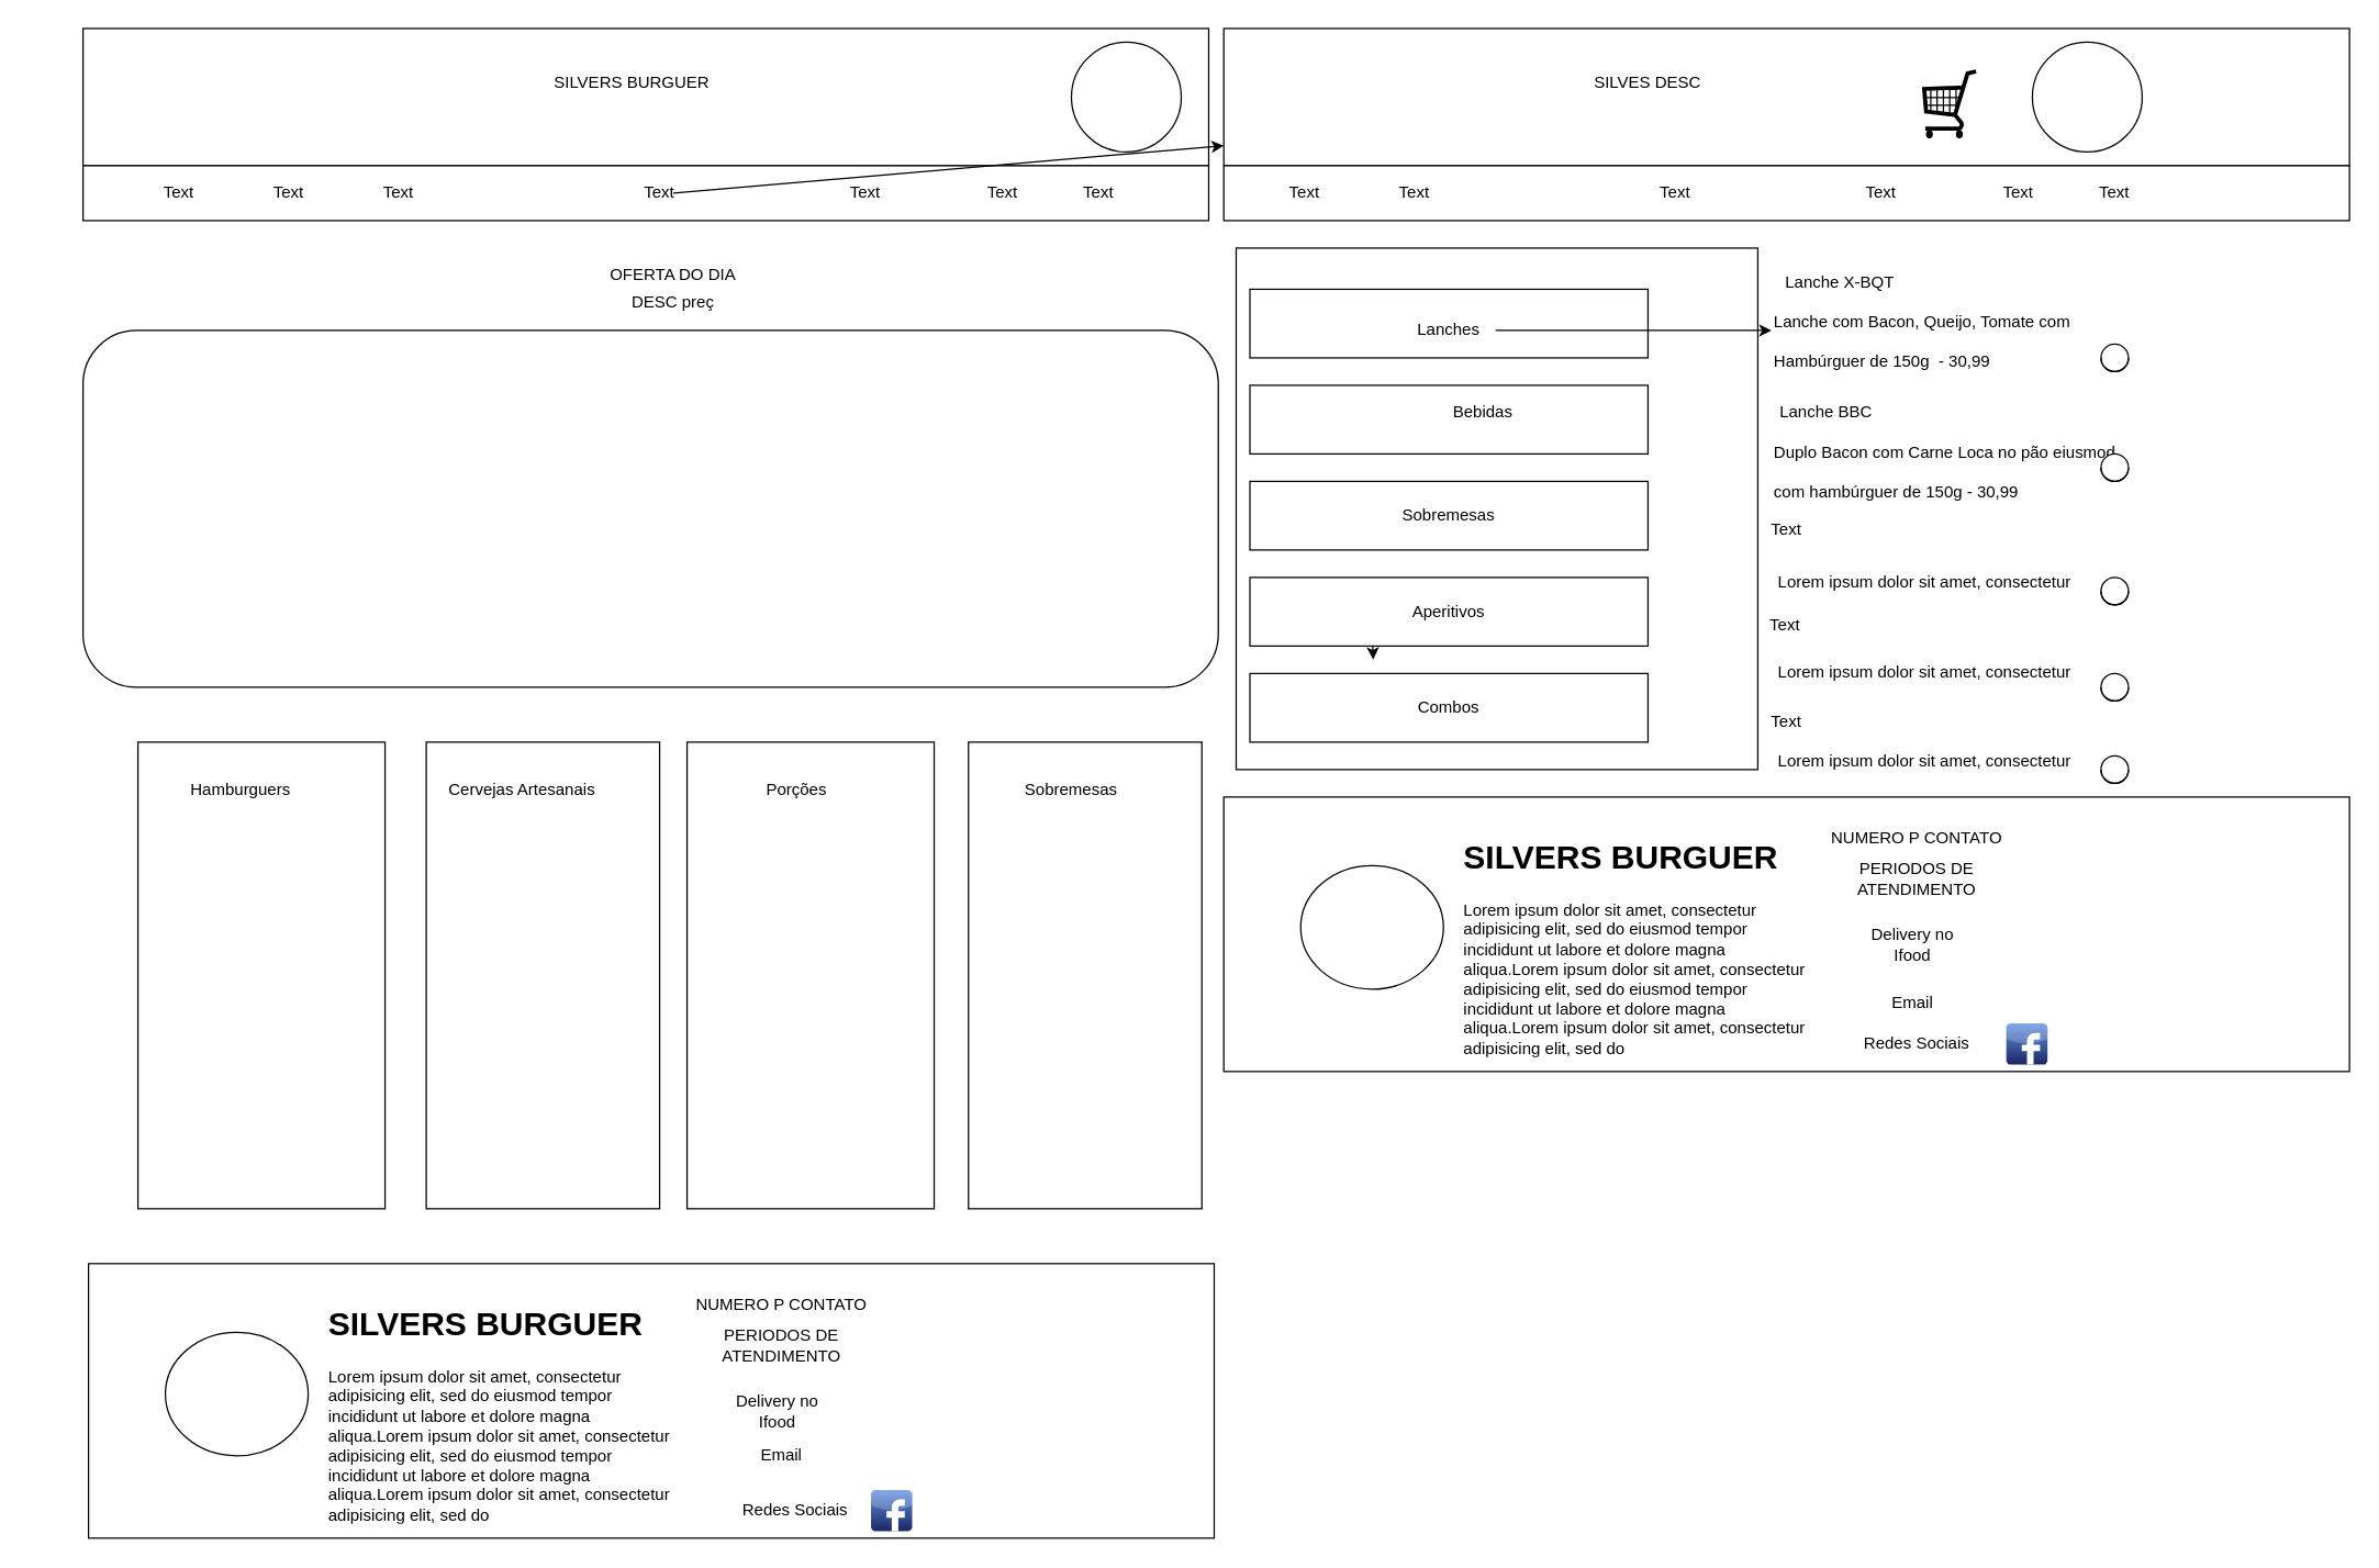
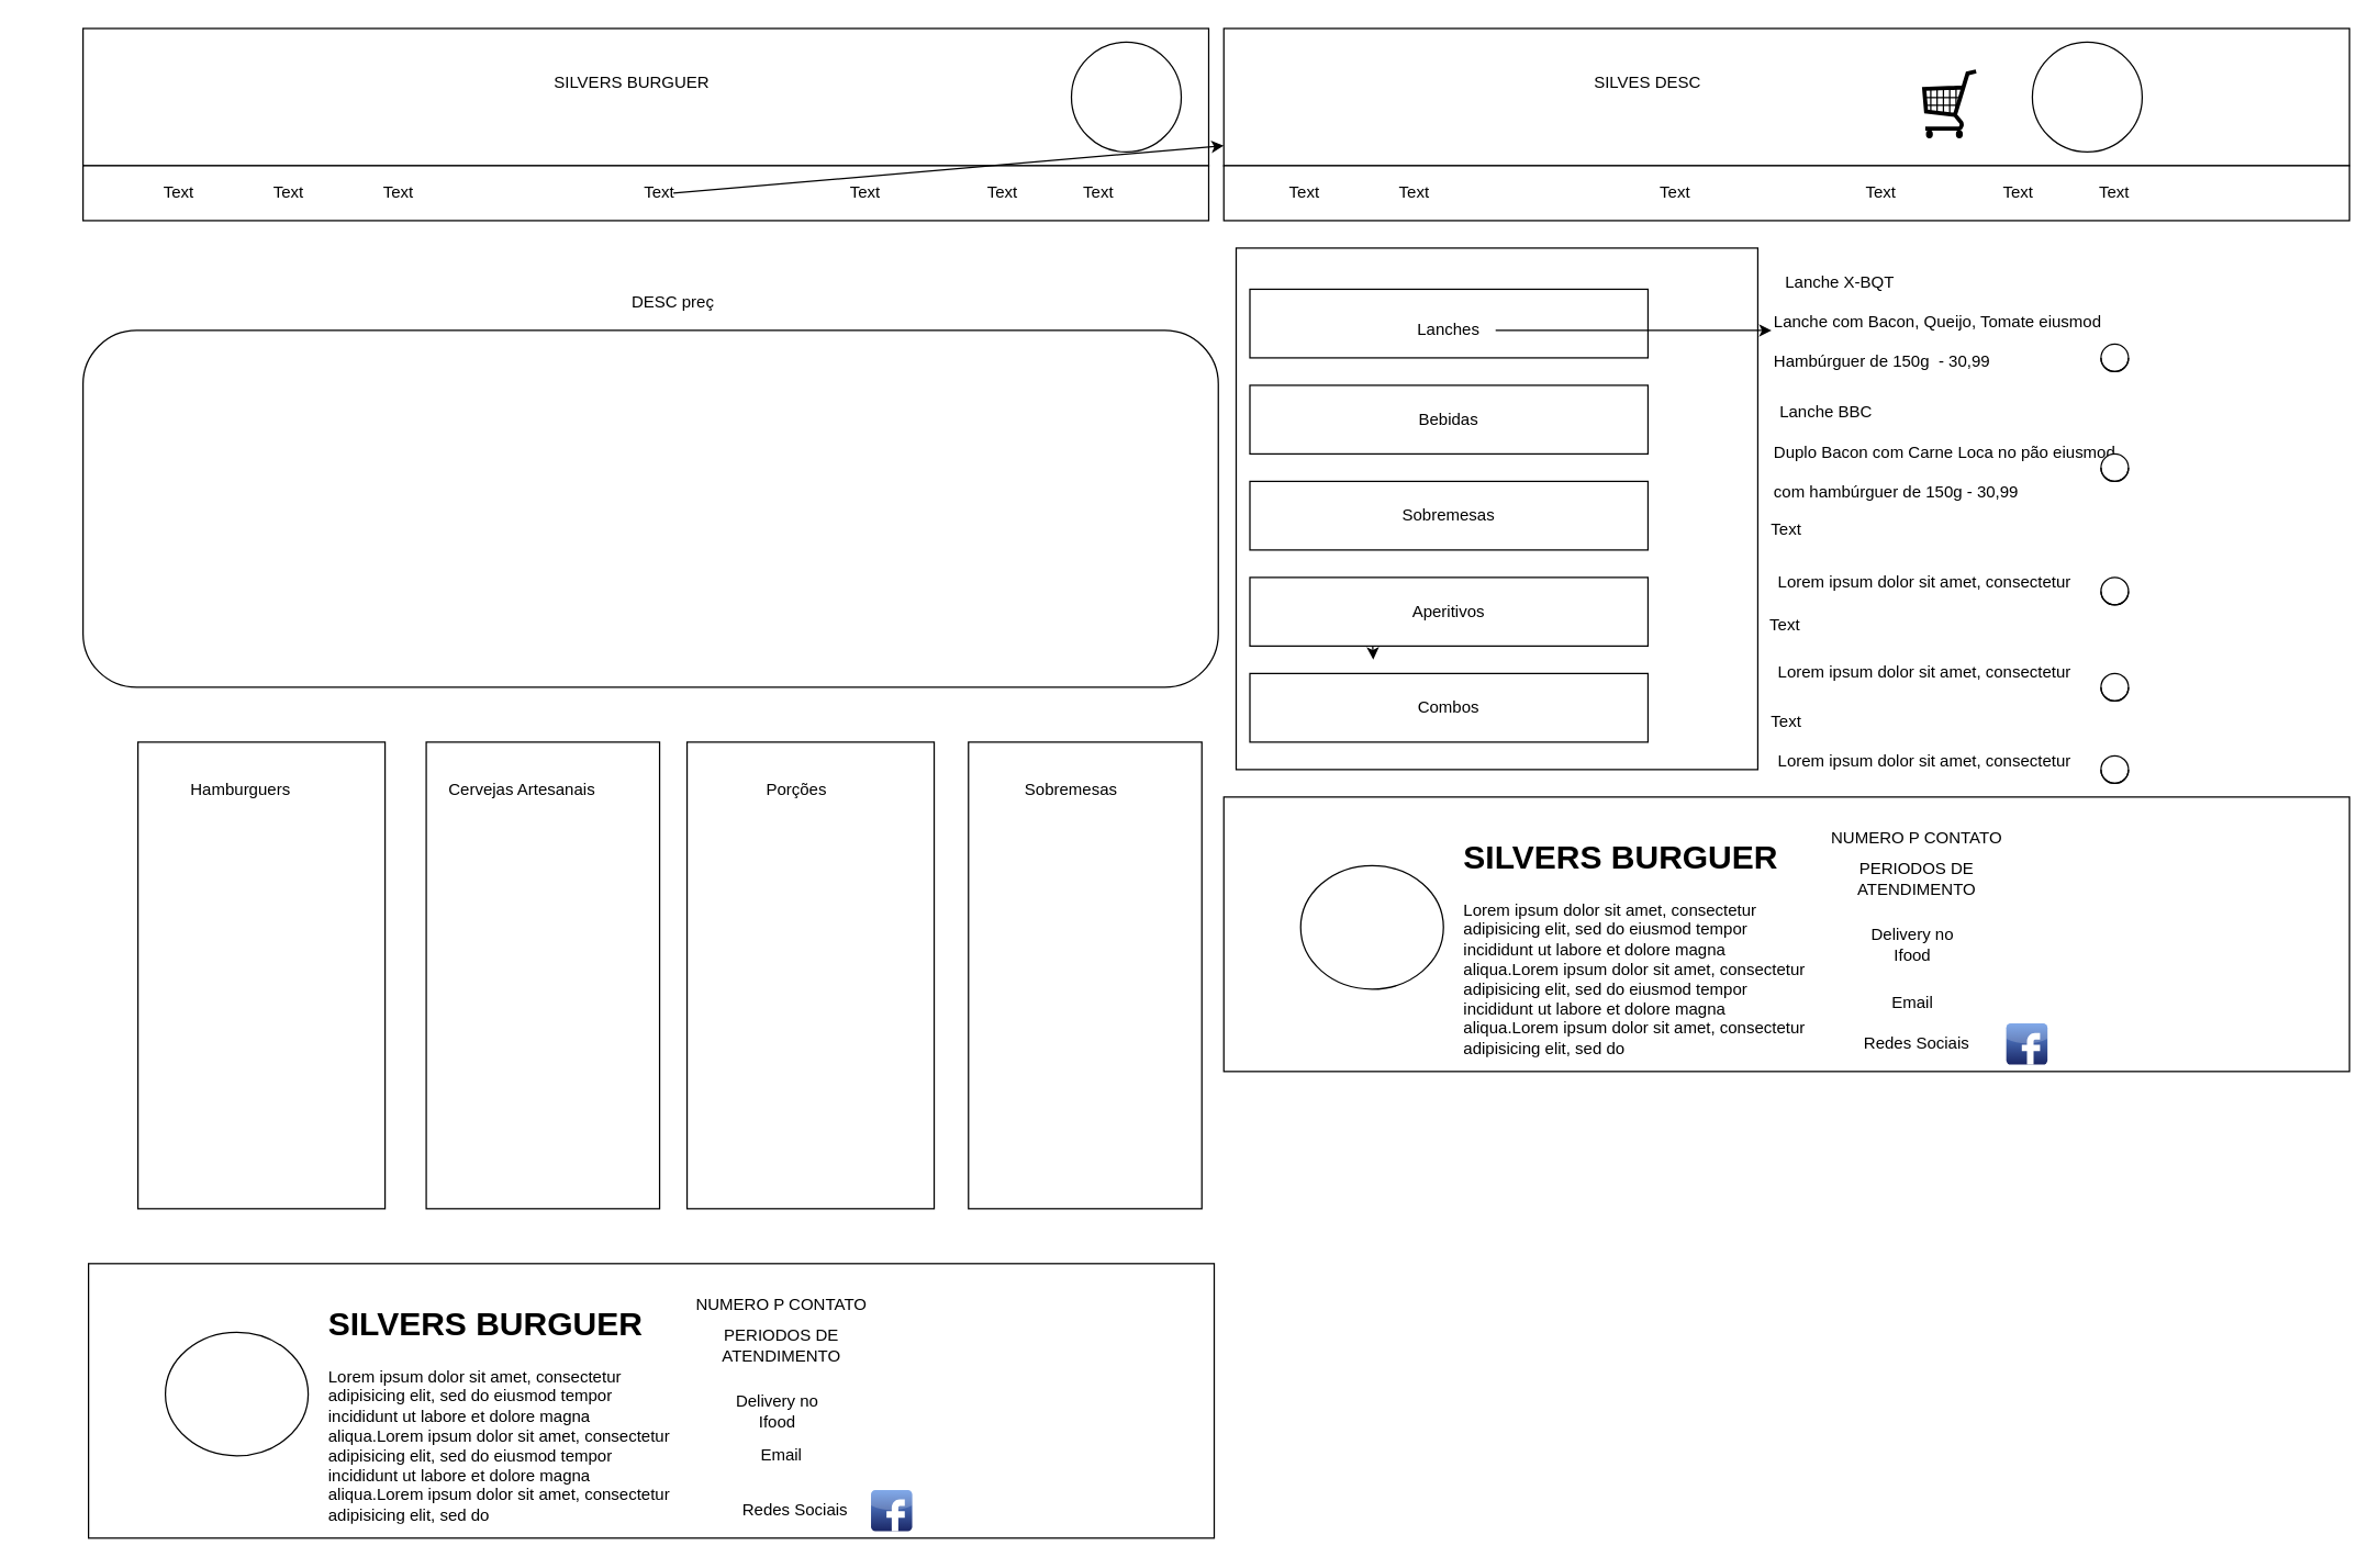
- <mxCell id="13" value="OFERTA DO DIA" style="text;html=1;strokeColor=none;fillColor=none;align=center;verticalAlign=middle;whiteSpace=wrap;rounded=0;" parent="1" vertex="1"><mxGeometry x="410" y="190" width="160" height="20" as="geometry" /></mxCell>
- <mxCell id="40" value="&lt;h1&gt;&lt;span style=&quot;font-size: 12px ; font-weight: normal&quot;&gt;Lanche com Bacon, Queijo, Tomate com Hambúrguer de 150g&amp;nbsp; - 30,99&lt;/span&gt;&lt;br&gt;&lt;/h1&gt;" style="text;html=1;strokeColor=none;fillColor=none;spacing=5;spacingTop=-20;whiteSpace=wrap;overflow=hidden;rounded=0;" parent="1" vertex="1"><mxGeometry x="1287.25" y="210" width="249" height="60" as="geometry" /></mxCell>
+ <mxCell id="40" value="&lt;h1&gt;&lt;span style=&quot;font-size: 12px ; font-weight: normal&quot;&gt;Lanche com Bacon, Queijo, Tomate eiusmod Hambúrguer de 150g&amp;nbsp; - 30,99&lt;/span&gt;&lt;br&gt;&lt;/h1&gt;" style="text;html=1;strokeColor=none;fillColor=none;spacing=5;spacingTop=-20;whiteSpace=wrap;overflow=hidden;rounded=0;" parent="1" vertex="1"><mxGeometry x="1287.25" y="210" width="249" height="60" as="geometry" /></mxCell>
- <mxCell id="35" value="Bebidas" style="text;html=1;strokeColor=none;fillColor=none;align=center;verticalAlign=middle;whiteSpace=wrap;rounded=0;" parent="1" vertex="1"><mxGeometry x="1060" y="290" width="40" height="20" as="geometry" /></mxCell>
+ <mxCell id="35" value="Bebidas" style="text;html=1;strokeColor=none;fillColor=none;align=center;verticalAlign=middle;whiteSpace=wrap;rounded=0;" parent="1" vertex="1"><mxGeometry x="1035" y="295" width="40" height="20" as="geometry" /></mxCell>
